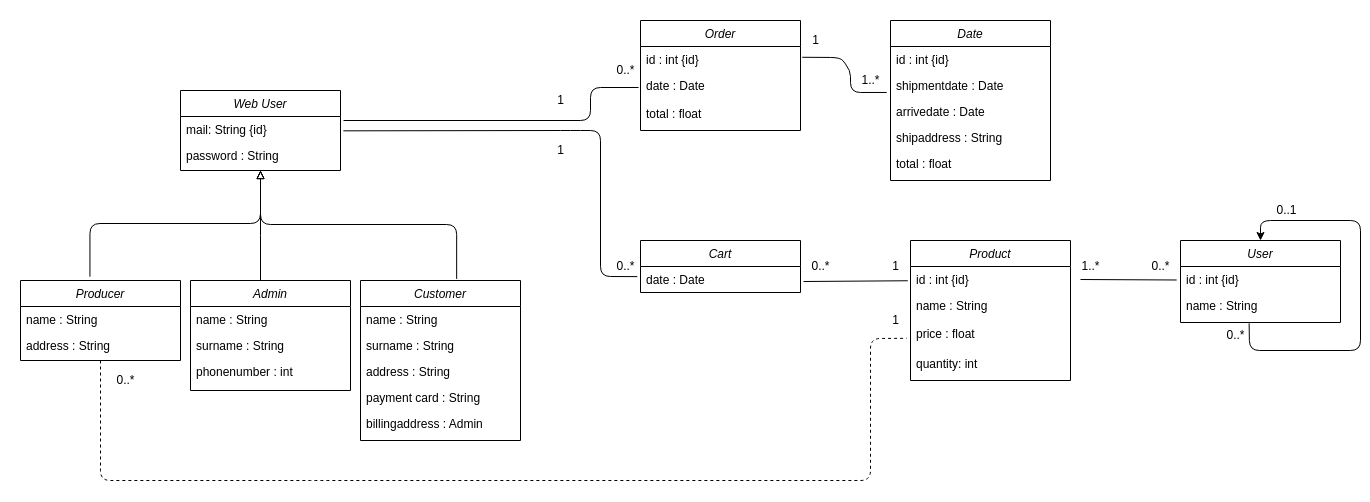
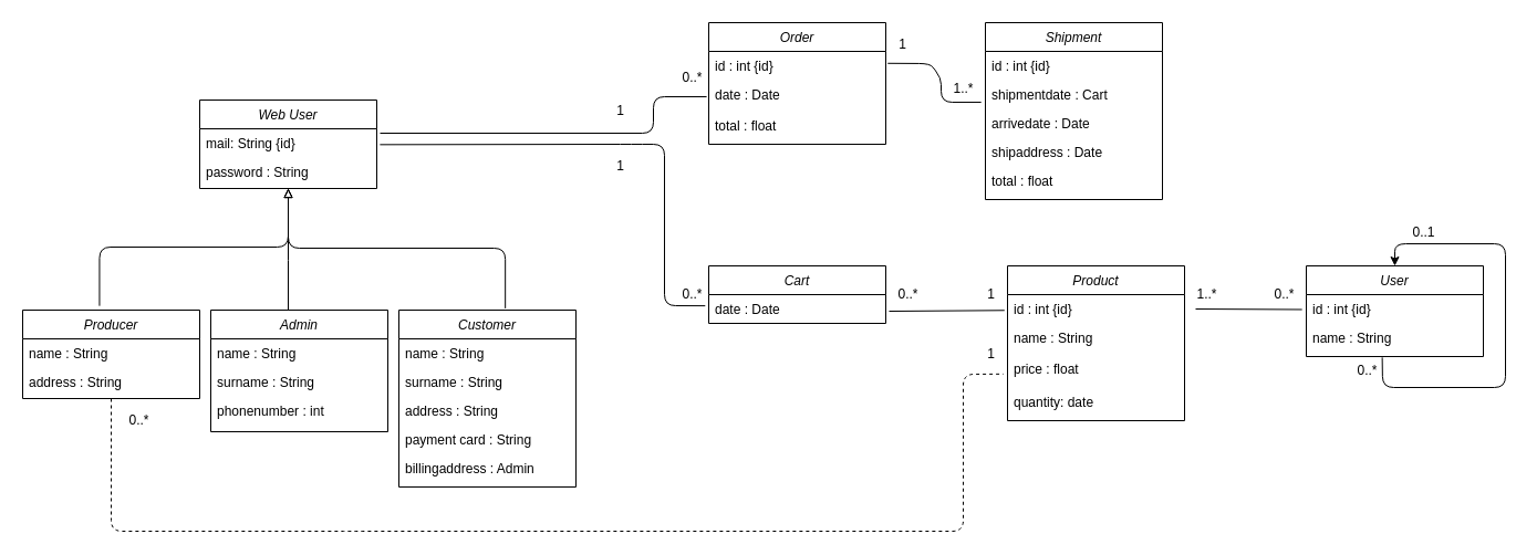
- <mxCell id="14" value="Date" style="swimlane;fontStyle=2;align=center;verticalAlign=top;childLayout=stackLayout;horizontal=1;startSize=26;horizontalStack=0;resizeParent=1;resizeLast=0;collapsible=1;marginBottom=0;rounded=0;shadow=0;strokeWidth=1;" vertex="1" parent="1"><mxGeometry x="890" y="20" width="160" height="160" as="geometry"><mxRectangle x="230" y="140" width="160" height="26" as="alternateBounds" /></mxGeometry></mxCell>
+ <mxCell id="14" value="Shipment" style="swimlane;fontStyle=2;align=center;verticalAlign=top;childLayout=stackLayout;horizontal=1;startSize=26;horizontalStack=0;resizeParent=1;resizeLast=0;collapsible=1;marginBottom=0;rounded=0;shadow=0;strokeWidth=1;" vertex="1" parent="1"><mxGeometry x="890" y="20" width="160" height="160" as="geometry"><mxRectangle x="230" y="140" width="160" height="26" as="alternateBounds" /></mxGeometry></mxCell>
- <mxCell id="16" value="shipmentdate : Date" style="text;align=left;verticalAlign=top;spacingLeft=4;spacingRight=4;overflow=hidden;rotatable=0;points=[[0,0.5],[1,0.5]];portConstraint=eastwest;rounded=0;shadow=0;html=0;" vertex="1" parent="14"><mxGeometry y="52" width="160" height="26" as="geometry" /></mxCell>
+ <mxCell id="16" value="shipmentdate : Cart" style="text;align=left;verticalAlign=top;spacingLeft=4;spacingRight=4;overflow=hidden;rotatable=0;points=[[0,0.5],[1,0.5]];portConstraint=eastwest;rounded=0;shadow=0;html=0;" vertex="1" parent="14"><mxGeometry y="52" width="160" height="26" as="geometry" /></mxCell>
- <mxCell id="18" value="shipaddress : String" style="text;align=left;verticalAlign=top;spacingLeft=4;spacingRight=4;overflow=hidden;rotatable=0;points=[[0,0.5],[1,0.5]];portConstraint=eastwest;rounded=0;shadow=0;html=0;" vertex="1" parent="14"><mxGeometry y="104" width="160" height="26" as="geometry" /></mxCell>
+ <mxCell id="18" value="shipaddress : Date" style="text;align=left;verticalAlign=top;spacingLeft=4;spacingRight=4;overflow=hidden;rotatable=0;points=[[0,0.5],[1,0.5]];portConstraint=eastwest;rounded=0;shadow=0;html=0;" vertex="1" parent="14"><mxGeometry y="104" width="160" height="26" as="geometry" /></mxCell>
- <mxCell id="51" value="quantity: int" style="text;align=left;verticalAlign=top;spacingLeft=4;spacingRight=4;overflow=hidden;rotatable=0;points=[[0,0.5],[1,0.5]];portConstraint=eastwest;rounded=0;shadow=0;html=0;" vertex="1" parent="1"><mxGeometry x="910" y="350" width="160" height="30" as="geometry" /></mxCell>
+ <mxCell id="51" value="quantity: date" style="text;align=left;verticalAlign=top;spacingLeft=4;spacingRight=4;overflow=hidden;rotatable=0;points=[[0,0.5],[1,0.5]];portConstraint=eastwest;rounded=0;shadow=0;html=0;" vertex="1" parent="1"><mxGeometry x="910" y="350" width="160" height="30" as="geometry" /></mxCell>
